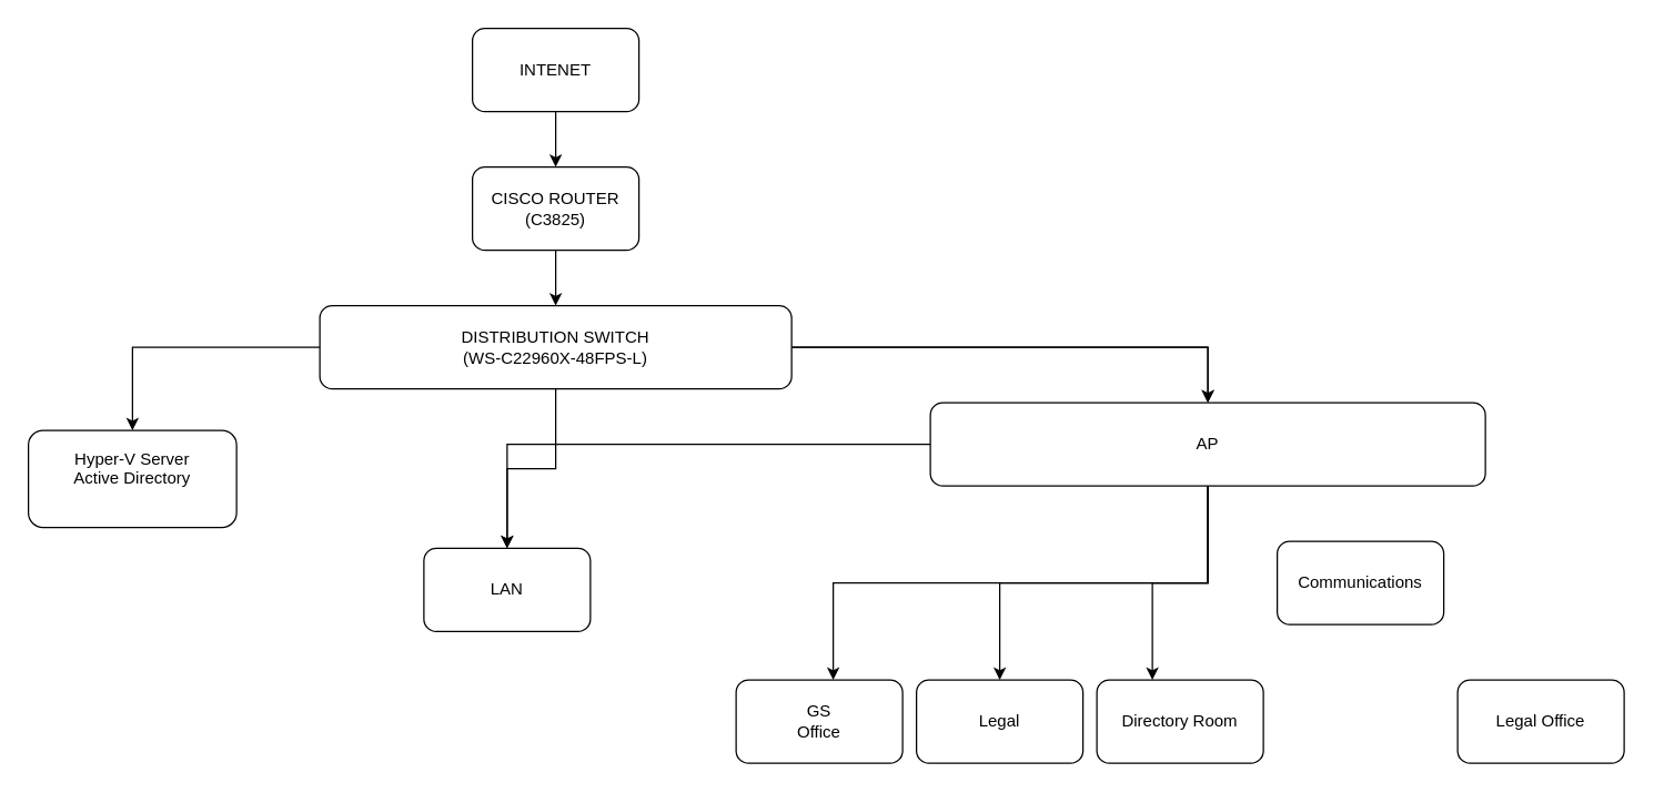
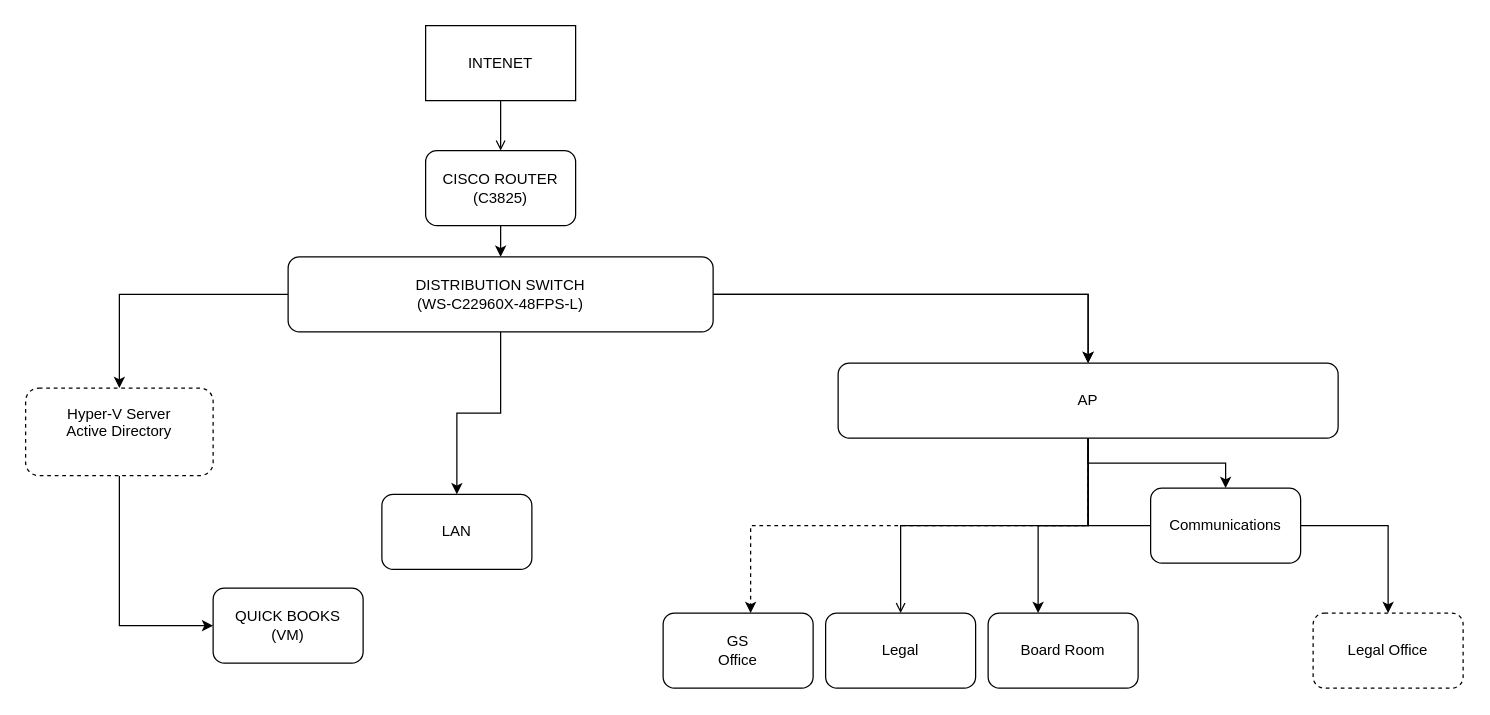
- <mxCell id="3" value="INTENET" style="rounded=1;whiteSpace=wrap;html=1;shadow=0;fillColor=light-dark(#FFFFFF,#FFFFFF);fontColor=light-dark(#000000,#000000);labelBackgroundColor=light-dark(#FFFFFF,#FFFFFF);strokeColor=light-dark(#000000,#000000);" parent="1" vertex="1"><mxGeometry x="340" y="20" width="120" height="60" as="geometry" /></mxCell>
+ <mxCell id="3" value="INTENET" style="whiteSpace=wrap;html=1;shadow=0;fillColor=light-dark(#FFFFFF,#FFFFFF);fontColor=light-dark(#000000,#000000);labelBackgroundColor=light-dark(#FFFFFF,#FFFFFF);strokeColor=light-dark(#000000,#000000);rounded=0;" parent="1" vertex="1"><mxGeometry x="340" y="20" width="120" height="60" as="geometry" /></mxCell>
- <mxCell id="2" value="" style="edgeStyle=orthogonalEdgeStyle;rounded=0;orthogonalLoop=1;jettySize=auto;html=1;shadow=0;fontColor=light-dark(#000000,#000000);labelBackgroundColor=light-dark(#FFFFFF,#FFFFFF);strokeColor=light-dark(#000000,#000000);" parent="1" source="3" target="5" edge="1"><mxGeometry relative="1" as="geometry" /></mxCell>
+ <mxCell id="2" value="" style="edgeStyle=orthogonalEdgeStyle;rounded=0;orthogonalLoop=1;jettySize=auto;html=1;shadow=0;fontColor=light-dark(#000000,#000000);labelBackgroundColor=light-dark(#FFFFFF,#FFFFFF);strokeColor=light-dark(#000000,#000000);endArrow=open;" parent="1" source="3" target="5" edge="1"><mxGeometry relative="1" as="geometry" /></mxCell>
- <mxCell id="10" value="DISTRIBUTION SWITCH&lt;div&gt;(WS-C22960X-48FPS-L)&lt;/div&gt;" style="whiteSpace=wrap;html=1;rounded=1;shadow=0;fontColor=light-dark(#000000,#000000);labelBackgroundColor=light-dark(#FFFFFF,#FFFFFF);strokeColor=light-dark(#000000,#000000);fillColor=light-dark(#FFFFFF,#FFFFFF);" parent="1" vertex="1"><mxGeometry x="230" y="220" width="340" height="60" as="geometry" /></mxCell>
+ <mxCell id="10" value="DISTRIBUTION SWITCH&lt;div&gt;(WS-C22960X-48FPS-L)&lt;/div&gt;" style="whiteSpace=wrap;html=1;rounded=1;shadow=0;fontColor=light-dark(#000000,#000000);labelBackgroundColor=light-dark(#FFFFFF,#FFFFFF);strokeColor=light-dark(#000000,#000000);fillColor=light-dark(#FFFFFF,#FFFFFF);" parent="1" vertex="1"><mxGeometry x="230" y="205" width="340" height="60" as="geometry" /></mxCell>
- <mxCell id="15" value="" style="edgeStyle=orthogonalEdgeStyle;rounded=0;orthogonalLoop=1;jettySize=auto;html=1;shadow=0;fontColor=light-dark(#000000,#000000);labelBackgroundColor=light-dark(#FFFFFF,#FFFFFF);strokeColor=light-dark(#000000,#000000);" parent="1" source="18" target="19" edge="1"><mxGeometry relative="1" as="geometry" /></mxCell>
+ <mxCell id="15" value="" style="edgeStyle=orthogonalEdgeStyle;rounded=0;orthogonalLoop=1;jettySize=auto;html=1;shadow=0;fontColor=light-dark(#000000,#000000);labelBackgroundColor=light-dark(#FFFFFF,#FFFFFF);strokeColor=light-dark(#000000,#000000);" parent="1" source="18" target="23" edge="1"><mxGeometry relative="1" as="geometry" /></mxCell>
- <mxCell id="12" value="Hyper-V Server&lt;div&gt;Active Directory&lt;/div&gt;&lt;div&gt;&lt;br&gt;&lt;/div&gt;" style="whiteSpace=wrap;html=1;rounded=1;shadow=0;fontColor=light-dark(#000000,#000000);labelBackgroundColor=light-dark(#FFFFFF,#FFFFFF);strokeColor=light-dark(#000000,#000000);fillColor=light-dark(#FFFFFF,#FFFFFF);" parent="1" vertex="1"><mxGeometry x="20" y="310" width="150" height="70" as="geometry" /></mxCell>
+ <mxCell id="12" value="Hyper-V Server&lt;div&gt;Active Directory&lt;/div&gt;&lt;div&gt;&lt;br&gt;&lt;/div&gt;" style="whiteSpace=wrap;html=1;rounded=1;shadow=0;fontColor=light-dark(#000000,#000000);labelBackgroundColor=light-dark(#FFFFFF,#FFFFFF);strokeColor=light-dark(#000000,#000000);fillColor=light-dark(#FFFFFF,#FFFFFF);dashed=1;" parent="1" vertex="1"><mxGeometry x="20" y="310" width="150" height="70" as="geometry" /></mxCell>
- <mxCell id="13" value="" style="edgeStyle=orthogonalEdgeStyle;rounded=0;orthogonalLoop=1;jettySize=auto;html=1;shadow=0;fontColor=light-dark(#000000,#000000);labelBackgroundColor=light-dark(#FFFFFF,#FFFFFF);strokeColor=light-dark(#000000,#000000);" parent="1" source="18" target="21" edge="1"><mxGeometry relative="1" as="geometry"><Array as="points"><mxPoint x="870" y="420" /><mxPoint x="600" y="420" /></Array></mxGeometry></mxCell>
+ <mxCell id="13" value="" style="edgeStyle=orthogonalEdgeStyle;rounded=0;orthogonalLoop=1;jettySize=auto;html=1;shadow=0;fontColor=light-dark(#000000,#000000);labelBackgroundColor=light-dark(#FFFFFF,#FFFFFF);strokeColor=light-dark(#000000,#000000);dashed=1;" parent="1" source="18" target="21" edge="1"><mxGeometry relative="1" as="geometry"><Array as="points"><mxPoint x="870" y="420" /><mxPoint x="600" y="420" /></Array></mxGeometry></mxCell>
+ <mxCell id="16" value="" style="edgeStyle=orthogonalEdgeStyle;rounded=0;orthogonalLoop=1;jettySize=auto;html=1;shadow=0;fontColor=light-dark(#000000,#000000);labelBackgroundColor=light-dark(#FFFFFF,#FFFFFF);strokeColor=light-dark(#000000,#000000);" parent="1" source="18" target="24" edge="1"><mxGeometry relative="1" as="geometry" /></mxCell>
+ <mxCell id="11" value="" style="edgeStyle=orthogonalEdgeStyle;rounded=0;orthogonalLoop=1;jettySize=auto;html=1;shadow=0;fontColor=light-dark(#000000,#000000);labelBackgroundColor=light-dark(#FFFFFF,#FFFFFF);strokeColor=light-dark(#000000,#000000);" parent="1" source="12" target="20" edge="1"><mxGeometry relative="1" as="geometry"><Array as="points"><mxPoint x="95" y="500" /></Array></mxGeometry></mxCell>
- <mxCell id="14" value="" style="edgeStyle=orthogonalEdgeStyle;rounded=0;orthogonalLoop=1;jettySize=auto;html=1;shadow=0;fontColor=light-dark(#000000,#000000);labelBackgroundColor=light-dark(#FFFFFF,#FFFFFF);strokeColor=light-dark(#000000,#000000);" parent="1" source="18" target="22" edge="1"><mxGeometry relative="1" as="geometry"><Array as="points"><mxPoint x="870" y="420" /><mxPoint x="720" y="420" /></Array></mxGeometry></mxCell>
+ <mxCell id="14" value="" style="edgeStyle=orthogonalEdgeStyle;rounded=0;orthogonalLoop=1;jettySize=auto;html=1;shadow=0;fontColor=light-dark(#000000,#000000);labelBackgroundColor=light-dark(#FFFFFF,#FFFFFF);strokeColor=light-dark(#000000,#000000);endArrow=open;" parent="1" source="18" target="22" edge="1"><mxGeometry relative="1" as="geometry"><Array as="points"><mxPoint x="870" y="420" /><mxPoint x="720" y="420" /></Array></mxGeometry></mxCell>
+ <mxCell id="20" value="QUICK BOOKS&lt;div&gt;(VM)&lt;/div&gt;" style="whiteSpace=wrap;html=1;rounded=1;shadow=0;fontColor=light-dark(#000000,#000000);labelBackgroundColor=light-dark(#FFFFFF,#FFFFFF);strokeColor=light-dark(#000000,#000000);fillColor=light-dark(#FFFFFF,#FFFFFF);" parent="1" vertex="1"><mxGeometry x="170" y="470" width="120" height="60" as="geometry" /></mxCell>
- <mxCell id="25" value="Directory Room" style="whiteSpace=wrap;html=1;rounded=1;shadow=0;fontColor=light-dark(#000000,#000000);labelBackgroundColor=light-dark(#FFFFFF,#FFFFFF);strokeColor=light-dark(#000000,#000000);fillColor=light-dark(#FFFFFF,#FFFFFF);" parent="1" vertex="1"><mxGeometry x="790" y="490" width="120" height="60" as="geometry" /></mxCell>
+ <mxCell id="25" value="Board Room" style="whiteSpace=wrap;html=1;rounded=1;shadow=0;fontColor=light-dark(#000000,#000000);labelBackgroundColor=light-dark(#FFFFFF,#FFFFFF);strokeColor=light-dark(#000000,#000000);fillColor=light-dark(#FFFFFF,#FFFFFF);" parent="1" vertex="1"><mxGeometry x="790" y="490" width="120" height="60" as="geometry" /></mxCell>
- <mxCell id="24" value="Legal Office" style="whiteSpace=wrap;html=1;rounded=1;shadow=0;fontColor=light-dark(#000000,#000000);labelBackgroundColor=light-dark(#FFFFFF,#FFFFFF);strokeColor=light-dark(#000000,#000000);fillColor=light-dark(#FFFFFF,#FFFFFF);" parent="1" vertex="1"><mxGeometry x="1050" y="490" width="120" height="60" as="geometry" /></mxCell>
+ <mxCell id="24" value="Legal Office" style="whiteSpace=wrap;html=1;rounded=1;shadow=0;fontColor=light-dark(#000000,#000000);labelBackgroundColor=light-dark(#FFFFFF,#FFFFFF);strokeColor=light-dark(#000000,#000000);fillColor=light-dark(#FFFFFF,#FFFFFF);dashed=1;" parent="1" vertex="1"><mxGeometry x="1050" y="490" width="120" height="60" as="geometry" /></mxCell>
